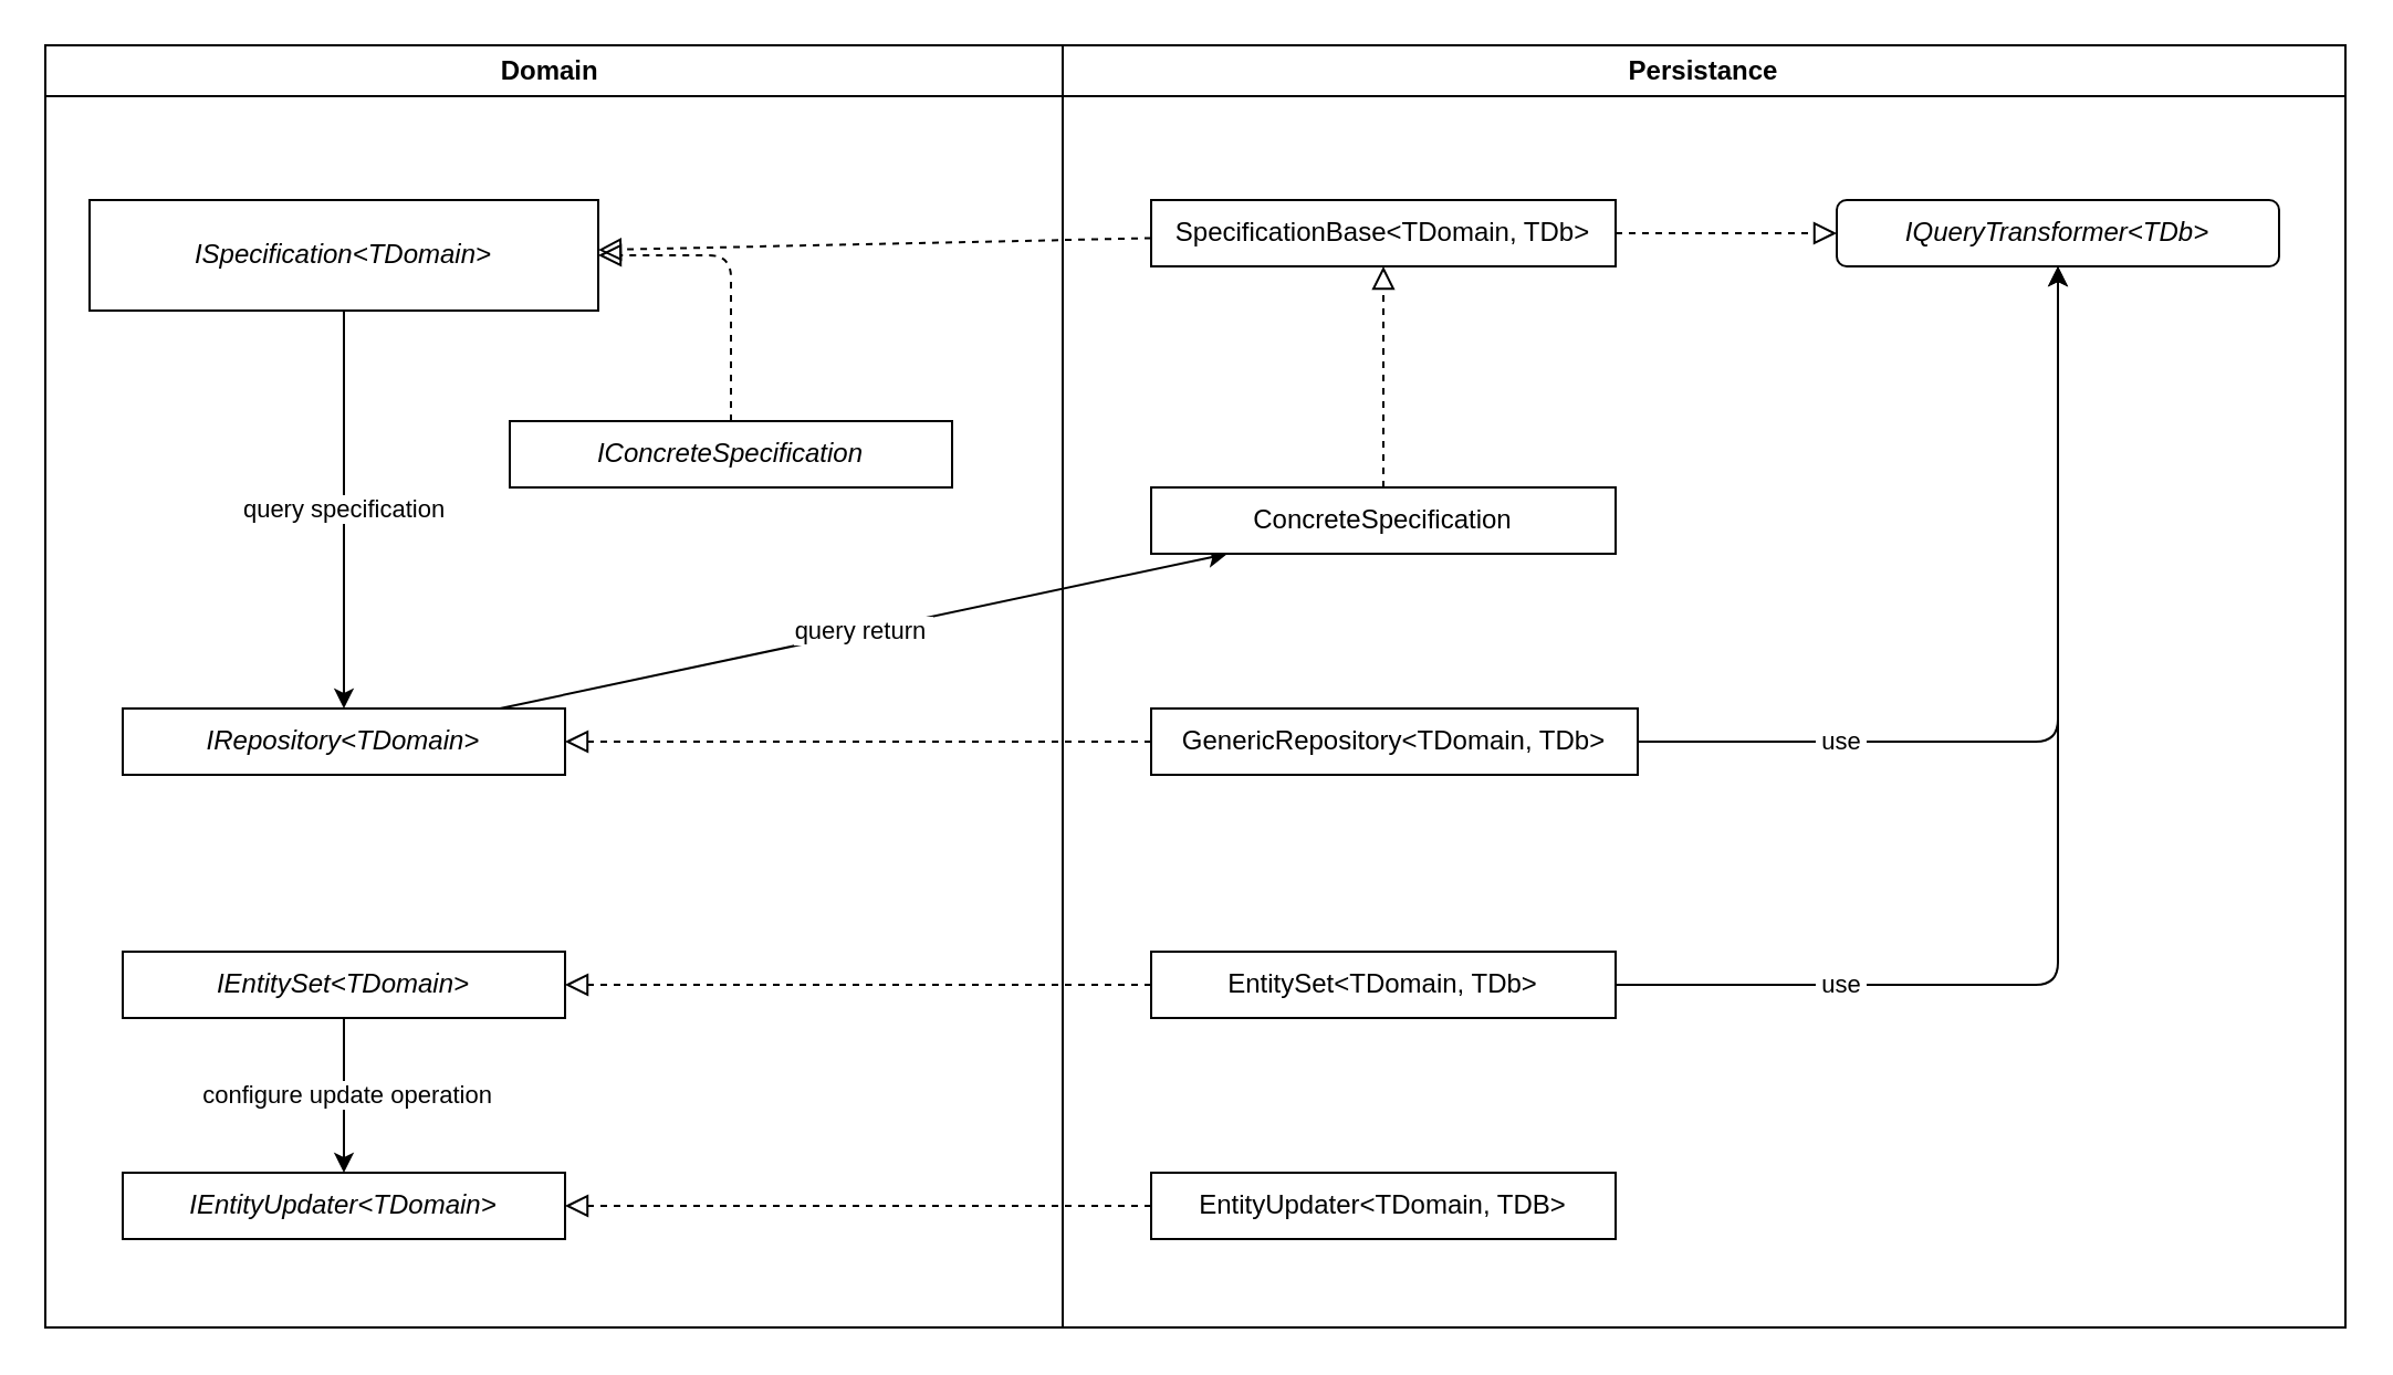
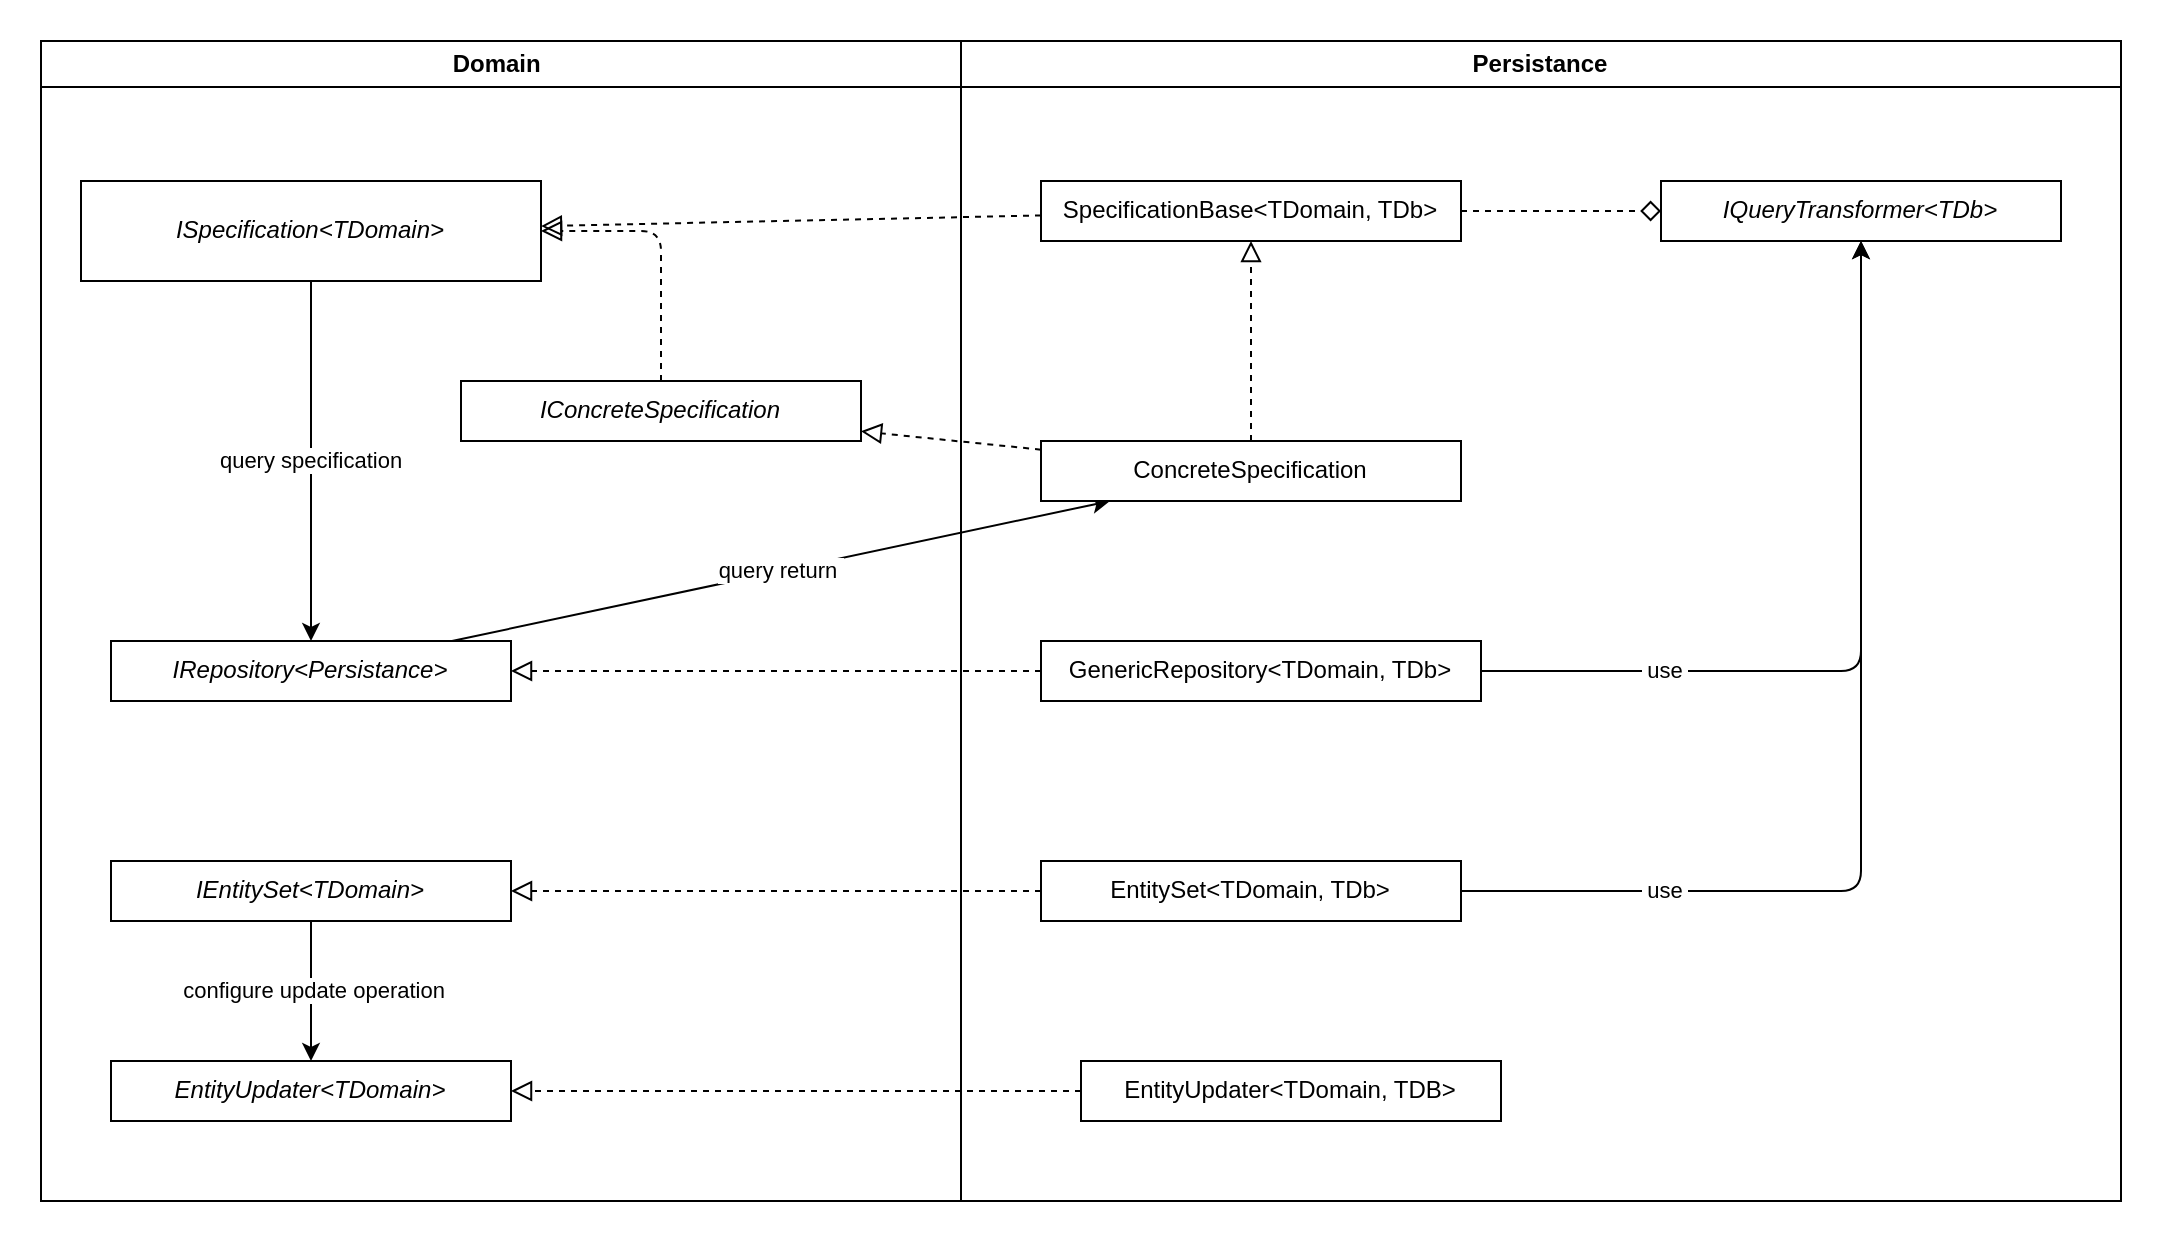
- <mxCell id="25" value="" style="endArrow=block;startArrow=none;endFill=0;startFill=0;endSize=8;html=1;verticalAlign=bottom;dashed=1;labelBackgroundColor=none;" parent="15" source="24" target="20" edge="1"><mxGeometry width="160" relative="1" as="geometry"><mxPoint x="200" y="130" as="sourcePoint" /><mxPoint x="360" y="130" as="targetPoint" /></mxGeometry></mxCell>
+ <mxCell id="25" value="" style="endArrow=diamond;startArrow=none;endFill=0;startFill=0;endSize=8;html=1;verticalAlign=bottom;dashed=1;labelBackgroundColor=none;" parent="15" source="24" target="20" edge="1"><mxGeometry width="160" relative="1" as="geometry"><mxPoint x="200" y="130" as="sourcePoint" /><mxPoint x="360" y="130" as="targetPoint" /></mxGeometry></mxCell>
- <mxCell id="20" value="IQueryTransformer&amp;lt;TDb&amp;gt;" style="whiteSpace=wrap;html=1;fontStyle=2;rounded=1;" parent="15" vertex="1"><mxGeometry x="350" y="70" width="200" height="30" as="geometry" /></mxCell>
+ <mxCell id="20" value="IQueryTransformer&amp;lt;TDb&amp;gt;" style="rounded=0;whiteSpace=wrap;html=1;fontStyle=2" parent="15" vertex="1"><mxGeometry x="350" y="70" width="200" height="30" as="geometry" /></mxCell>
+ <mxCell id="4" value="" style="endArrow=block;startArrow=none;endFill=0;startFill=0;endSize=8;html=1;verticalAlign=bottom;dashed=1;labelBackgroundColor=none;" parent="1" source="17" target="14" edge="1"><mxGeometry width="160" relative="1" as="geometry"><mxPoint x="220" y="240" as="sourcePoint" /><mxPoint x="470" y="235" as="targetPoint" /></mxGeometry></mxCell>
- <mxCell id="9" value="IRepository&amp;lt;TDomain&amp;gt;" style="rounded=0;whiteSpace=wrap;html=1;glass=0;fontStyle=2" parent="8" vertex="1"><mxGeometry x="35" y="300" width="200" height="30" as="geometry" /></mxCell>
+ <mxCell id="9" value="IRepository&amp;lt;Persistance&amp;gt;" style="rounded=0;whiteSpace=wrap;html=1;glass=0;fontStyle=2" parent="8" vertex="1"><mxGeometry x="35" y="300" width="200" height="30" as="geometry" /></mxCell>
- <mxCell id="12" value="IEntityUpdater&amp;lt;TDomain&amp;gt;" style="rounded=0;whiteSpace=wrap;html=1;glass=0;fontStyle=2" parent="8" vertex="1"><mxGeometry x="35" y="510" width="200" height="30" as="geometry" /></mxCell>
+ <mxCell id="12" value="EntityUpdater&amp;lt;TDomain&amp;gt;" style="rounded=0;whiteSpace=wrap;html=1;glass=0;fontStyle=2" parent="8" vertex="1"><mxGeometry x="35" y="510" width="200" height="30" as="geometry" /></mxCell>
- <mxCell id="19" value="EntityUpdater&amp;lt;TDomain, TDB&amp;gt;" style="rounded=0;whiteSpace=wrap;html=1;" parent="15" vertex="1"><mxGeometry x="40" y="510" width="210" height="30" as="geometry" /></mxCell>
+ <mxCell id="19" value="EntityUpdater&amp;lt;TDomain, TDB&amp;gt;" style="rounded=0;whiteSpace=wrap;html=1;" parent="15" vertex="1"><mxGeometry x="60" y="510" width="210" height="30" as="geometry" /></mxCell>
